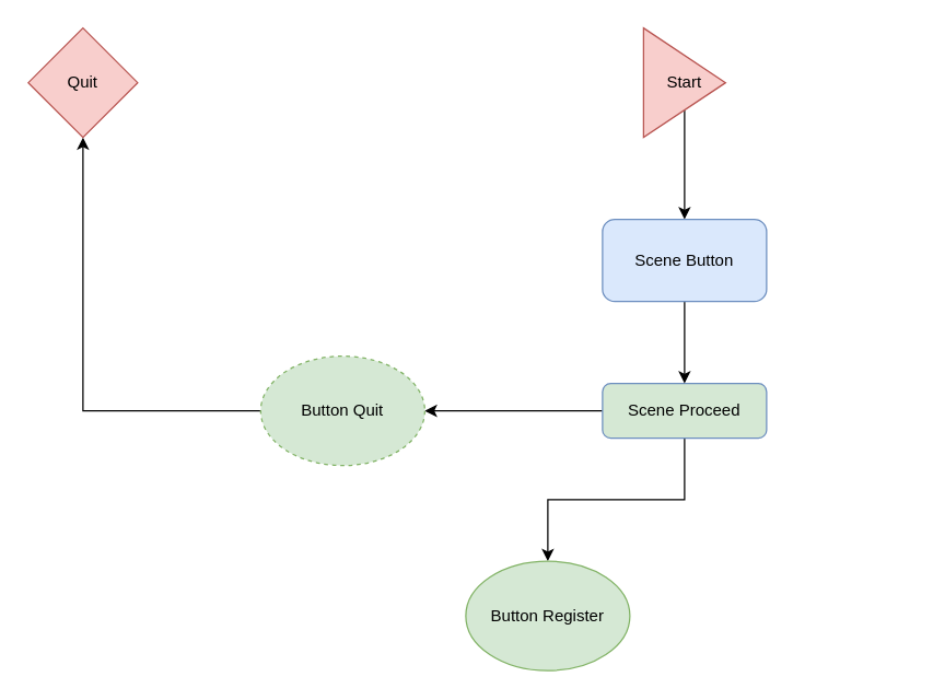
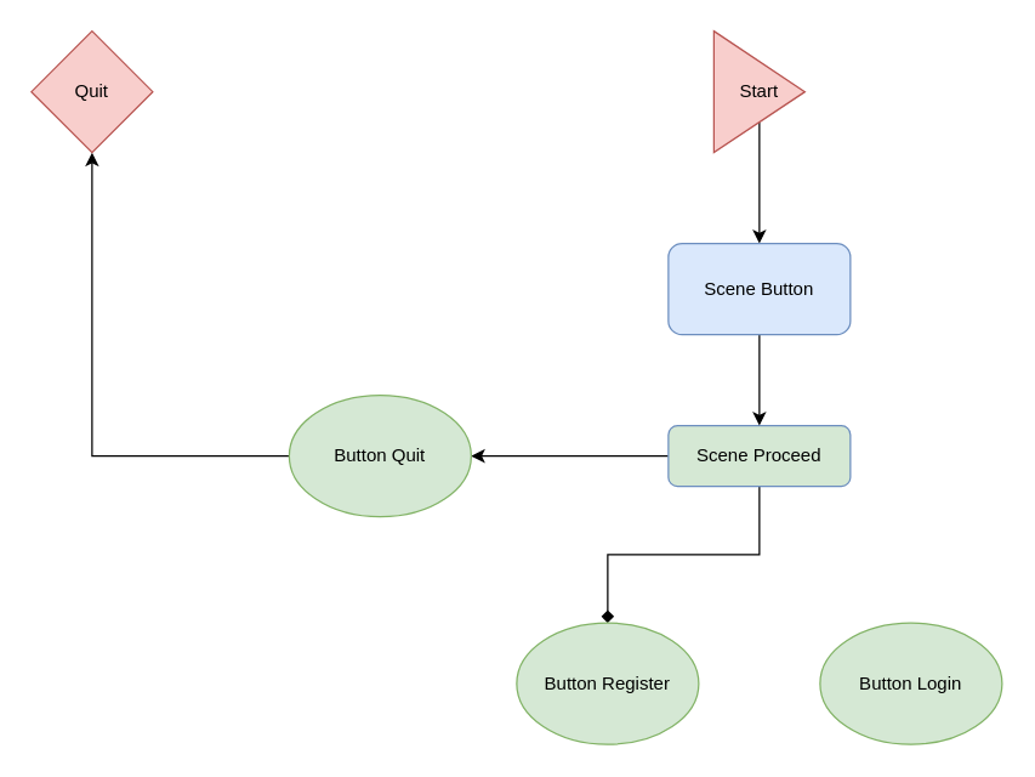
- <mxCell id="8" value="Button Quit" style="ellipse;whiteSpace=wrap;html=1;fillColor=#d5e8d4;strokeColor=#82b366;dashed=1;" vertex="1" parent="1"><mxGeometry x="190" y="260" width="120" height="80" as="geometry" /></mxCell>
+ <mxCell id="8" value="Button Quit" style="ellipse;whiteSpace=wrap;html=1;fillColor=#d5e8d4;strokeColor=#82b366;" vertex="1" parent="1"><mxGeometry x="190" y="260" width="120" height="80" as="geometry" /></mxCell>
- <mxCell id="3" style="edgeStyle=orthogonalEdgeStyle;rounded=0;orthogonalLoop=1;jettySize=auto;html=1;exitX=0.5;exitY=1;exitDx=0;exitDy=0;" edge="1" parent="1" source="4" target="5"><mxGeometry relative="1" as="geometry" /></mxCell>
+ <mxCell id="3" style="edgeStyle=orthogonalEdgeStyle;rounded=0;orthogonalLoop=1;jettySize=auto;html=1;exitX=0.5;exitY=1;exitDx=0;exitDy=0;endArrow=diamond;" edge="1" parent="1" source="4" target="5"><mxGeometry relative="1" as="geometry" /></mxCell>
+ <mxCell id="6" value="Button Login" style="ellipse;whiteSpace=wrap;html=1;fillColor=#d5e8d4;strokeColor=#82b366;" vertex="1" parent="1"><mxGeometry x="540" y="410" width="120" height="80" as="geometry" /></mxCell>
